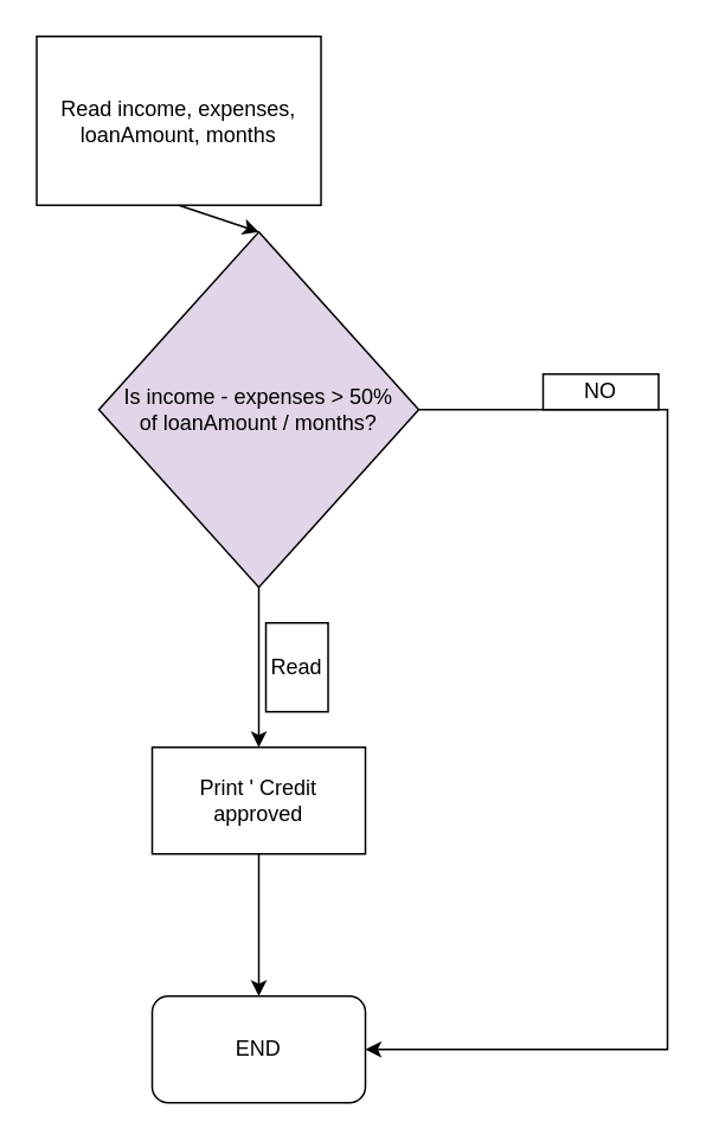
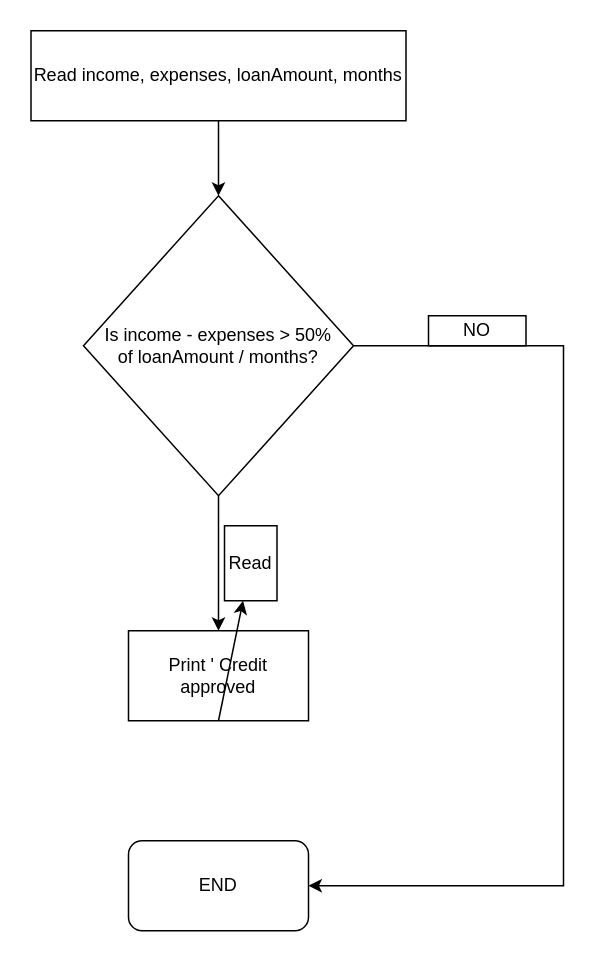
- <mxCell id="2" value="Read income, expenses, loanAmount, months" style="rounded=0;whiteSpace=wrap;html=1;" vertex="1" parent="1"><mxGeometry x="20" y="20" width="160" height="95" as="geometry" /></mxCell>
+ <mxCell id="2" value="Read income, expenses, loanAmount, months" style="rounded=0;whiteSpace=wrap;html=1;" vertex="1" parent="1"><mxGeometry x="20" y="20" width="250" height="60" as="geometry" /></mxCell>
- <mxCell id="10" value="NO" style="rounded=0;whiteSpace=wrap;html=1;" vertex="1" parent="1"><mxGeometry x="305" y="210" width="65" height="20" as="geometry" /></mxCell>
+ <mxCell id="10" value="NO" style="rounded=0;whiteSpace=wrap;html=1;" vertex="1" parent="1"><mxGeometry x="285" y="210" width="65" height="20" as="geometry" /></mxCell>
- <mxCell id="3" value="Is income - expenses &amp;gt; 50%&lt;div&gt;of loanAmount / months?&lt;/div&gt;" style="rhombus;whiteSpace=wrap;html=1;fillColor=#e1d5e7;" vertex="1" parent="1"><mxGeometry x="55" y="130" width="180" height="200" as="geometry" /></mxCell>
+ <mxCell id="3" value="Is income - expenses &amp;gt; 50%&lt;div&gt;of loanAmount / months?&lt;/div&gt;" style="rhombus;whiteSpace=wrap;html=1;" vertex="1" parent="1"><mxGeometry x="55" y="130" width="180" height="200" as="geometry" /></mxCell>
- <mxCell id="8" value="" style="endArrow=classic;html=1;rounded=0;exitX=0.5;exitY=1;exitDx=0;exitDy=0;entryX=0.5;entryY=0;entryDx=0;entryDy=0;" edge="1" parent="1" source="4" target="7"><mxGeometry width="50" height="50" relative="1" as="geometry"><mxPoint x="125" y="550" as="sourcePoint" /><mxPoint x="175" y="500" as="targetPoint" /></mxGeometry></mxCell>
+ <mxCell id="8" value="" style="endArrow=classic;html=1;rounded=0;exitX=0.5;exitY=1;exitDx=0;exitDy=0;" edge="1" parent="1" source="4" target="11"><mxGeometry width="50" height="50" relative="1" as="geometry"><mxPoint x="125" y="550" as="sourcePoint" /><mxPoint x="175" y="500" as="targetPoint" /></mxGeometry></mxCell>
